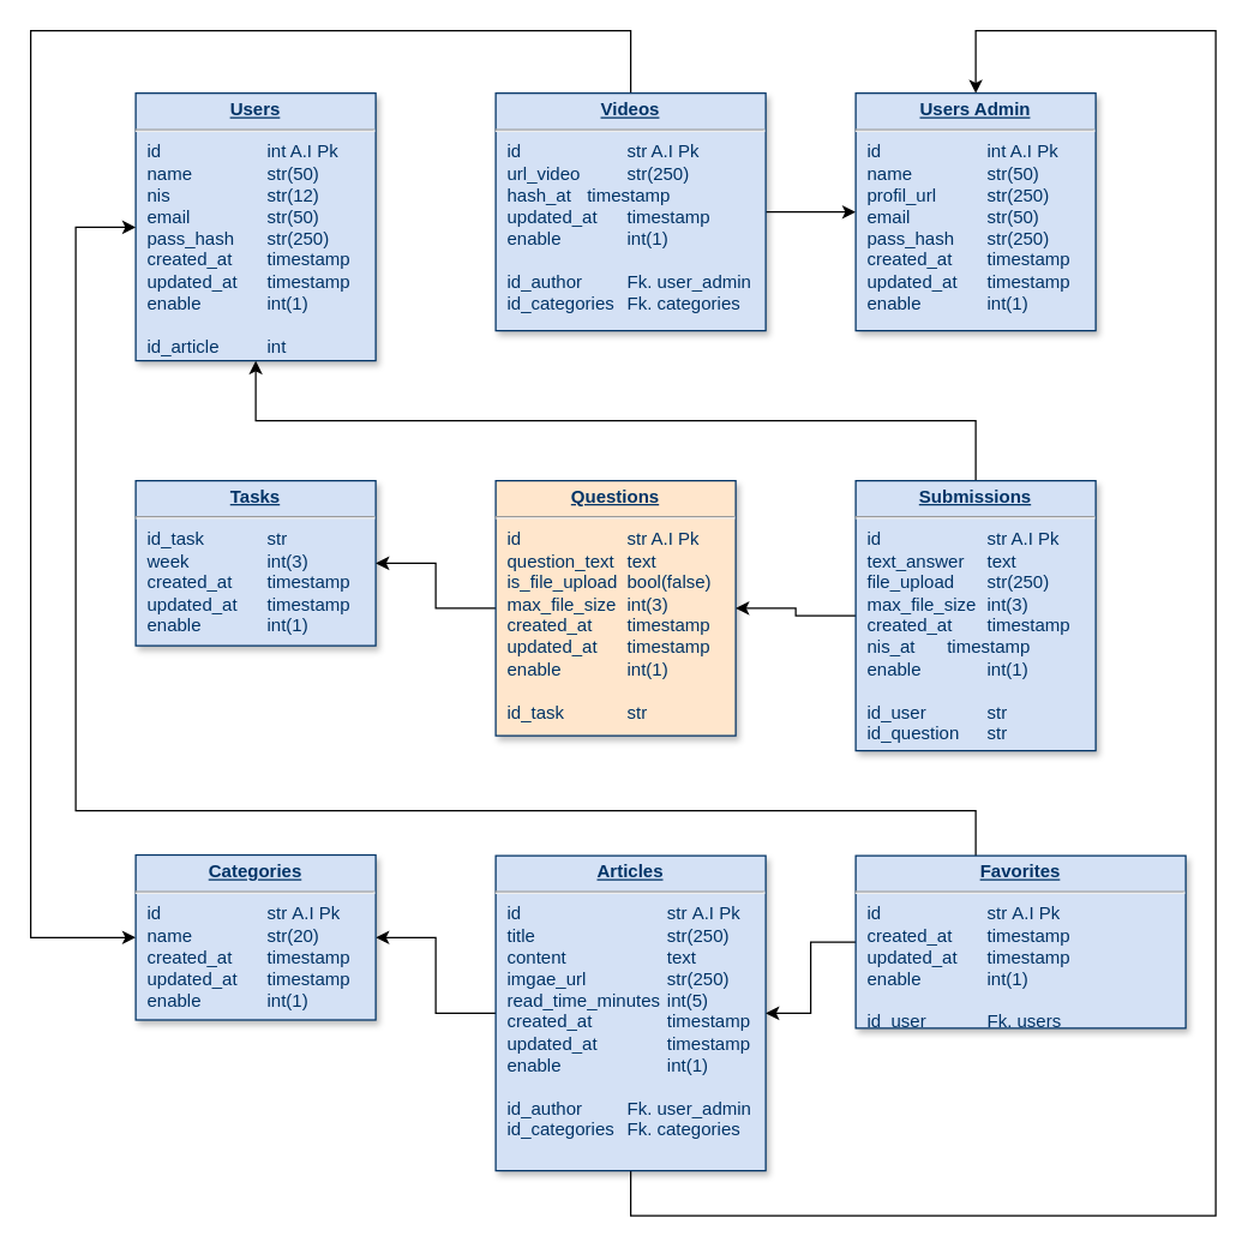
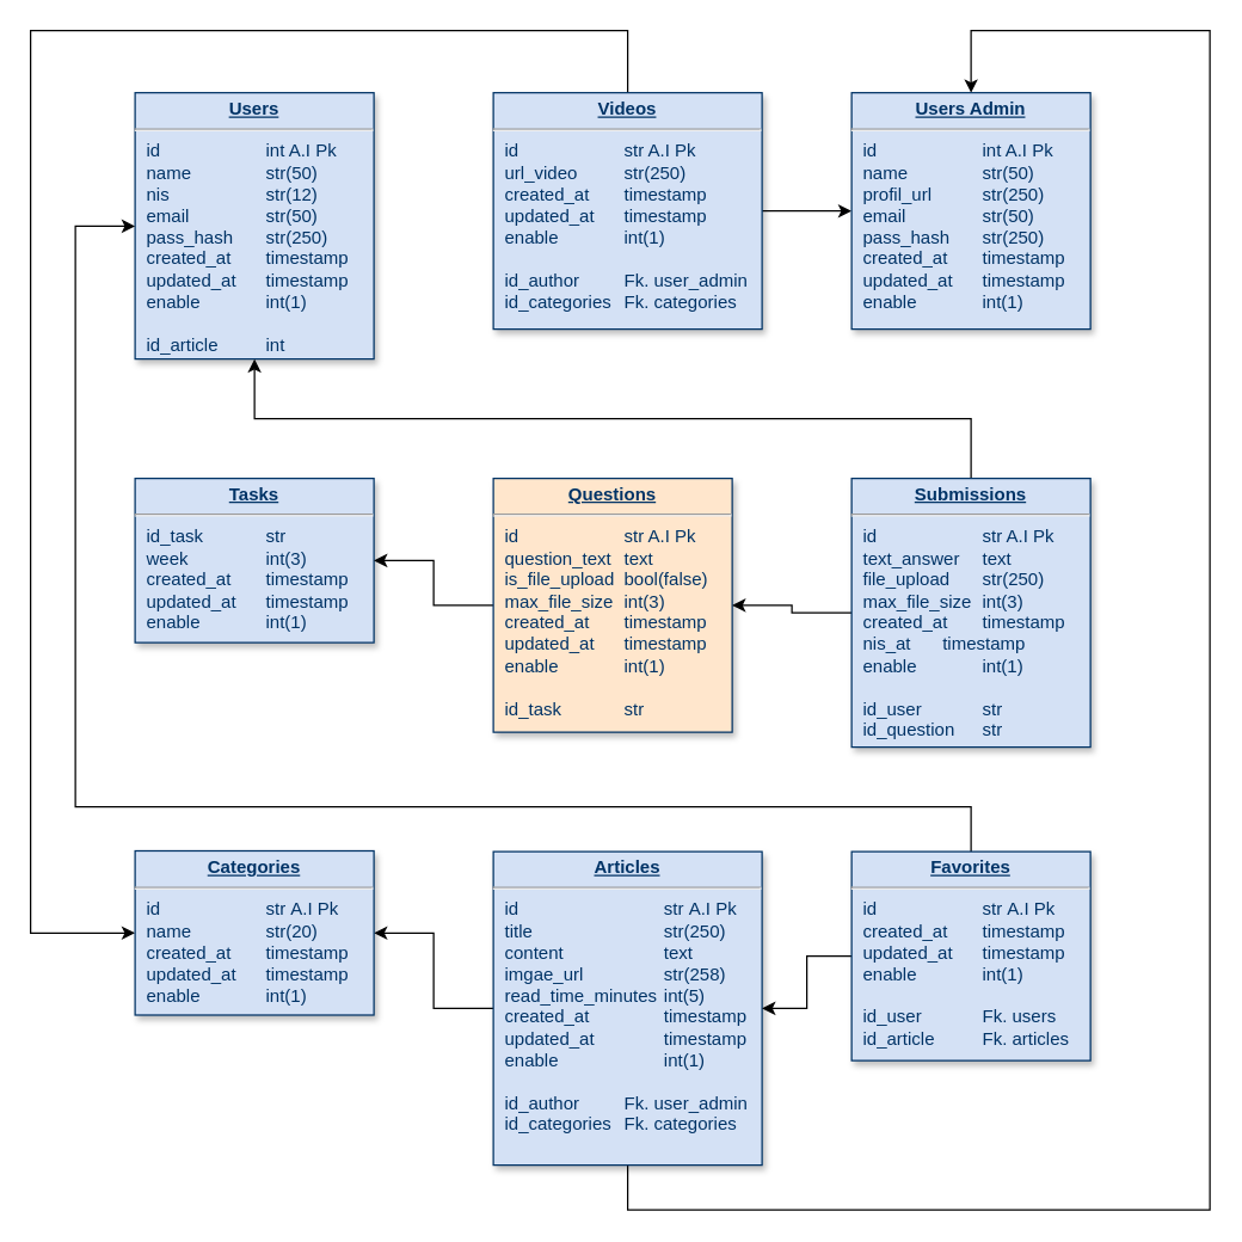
- <mxCell id="8" value="&lt;p style=&quot;margin: 0px; margin-top: 4px; text-align: center; text-decoration: underline;&quot;&gt;&lt;strong&gt;Videos&lt;/strong&gt;&lt;/p&gt;&lt;hr&gt;&lt;p style=&quot;margin: 0px; margin-left: 8px;&quot;&gt;id&lt;span style=&quot;white-space: pre;&quot;&gt;&#09;&lt;/span&gt;&lt;span style=&quot;white-space: pre;&quot;&gt;&#09;&lt;/span&gt;&lt;span style=&quot;white-space: pre;&quot;&gt;&#09;&lt;/span&gt;str A.I Pk&lt;/p&gt;&lt;p style=&quot;margin: 0px; margin-left: 8px;&quot;&gt;&lt;span style=&quot;background-color: initial;&quot;&gt;url_video&lt;/span&gt;&lt;span style=&quot;background-color: initial; white-space-collapse: preserve;&quot;&gt;&#09;&lt;/span&gt;&lt;span style=&quot;background-color: initial; white-space-collapse: preserve;&quot;&gt;&#09;&lt;/span&gt;&lt;span style=&quot;background-color: initial;&quot;&gt;str(250)&lt;/span&gt;&lt;/p&gt;&lt;p style=&quot;margin: 0px; margin-left: 8px;&quot;&gt;&lt;span style=&quot;background-color: initial;&quot;&gt;hash_at&lt;/span&gt;&lt;span style=&quot;background-color: initial; white-space-collapse: preserve;&quot;&gt;&#09;&lt;/span&gt;&lt;span style=&quot;background-color: initial;&quot;&gt;timestamp&lt;/span&gt;&lt;/p&gt;&lt;p style=&quot;margin: 0px; margin-left: 8px;&quot;&gt;updated_at&lt;span style=&quot;white-space: pre;&quot;&gt;&#09;&lt;/span&gt;&lt;span style=&quot;background-color: initial;&quot;&gt;timestamp&lt;/span&gt;&lt;/p&gt;&lt;p style=&quot;margin: 0px; margin-left: 8px;&quot;&gt;enable&lt;span style=&quot;white-space: pre;&quot;&gt;&#09;&lt;/span&gt;&lt;span style=&quot;white-space: pre;&quot;&gt;&#09;&lt;/span&gt;int(1)&lt;/p&gt;&lt;p style=&quot;margin: 0px; margin-left: 8px;&quot;&gt;&lt;br&gt;&lt;/p&gt;&lt;p style=&quot;margin: 0px; margin-left: 8px;&quot;&gt;&lt;span style=&quot;background-color: initial;&quot;&gt;id_author&lt;/span&gt;&lt;span style=&quot;background-color: initial; white-space-collapse: preserve;&quot;&gt;&#09;&lt;/span&gt;&lt;span style=&quot;background-color: initial; white-space-collapse: preserve;&quot;&gt;&#09;&lt;/span&gt;&lt;span style=&quot;background-color: initial;&quot;&gt;Fk. user_admin&lt;/span&gt;&lt;/p&gt;&lt;p style=&quot;margin: 0px 0px 0px 8px;&quot;&gt;id_categories&lt;span style=&quot;white-space-collapse: preserve;&quot;&gt;&#09;&lt;/span&gt;Fk. categories&lt;/p&gt;" style="verticalAlign=top;align=left;overflow=fill;fontSize=12;fontFamily=Helvetica;html=1;strokeColor=#003366;shadow=1;fillColor=#D4E1F5;fontColor=#003366" vertex="1" parent="1"><mxGeometry x="330" y="61.64" width="180" height="158.36" as="geometry" /></mxCell>
+ <mxCell id="8" value="&lt;p style=&quot;margin: 0px; margin-top: 4px; text-align: center; text-decoration: underline;&quot;&gt;&lt;strong&gt;Videos&lt;/strong&gt;&lt;/p&gt;&lt;hr&gt;&lt;p style=&quot;margin: 0px; margin-left: 8px;&quot;&gt;id&lt;span style=&quot;white-space: pre;&quot;&gt;&#09;&lt;/span&gt;&lt;span style=&quot;white-space: pre;&quot;&gt;&#09;&lt;/span&gt;&lt;span style=&quot;white-space: pre;&quot;&gt;&#09;&lt;/span&gt;str A.I Pk&lt;/p&gt;&lt;p style=&quot;margin: 0px; margin-left: 8px;&quot;&gt;&lt;span style=&quot;background-color: initial;&quot;&gt;url_video&lt;/span&gt;&lt;span style=&quot;background-color: initial; white-space-collapse: preserve;&quot;&gt;&#09;&lt;/span&gt;&lt;span style=&quot;background-color: initial; white-space-collapse: preserve;&quot;&gt;&#09;&lt;/span&gt;&lt;span style=&quot;background-color: initial;&quot;&gt;str(250)&lt;/span&gt;&lt;/p&gt;&lt;p style=&quot;margin: 0px; margin-left: 8px;&quot;&gt;&lt;span style=&quot;background-color: initial;&quot;&gt;created_at&lt;/span&gt;&lt;span style=&quot;background-color: initial; white-space-collapse: preserve;&quot;&gt;&#09;&lt;/span&gt;&lt;span style=&quot;background-color: initial;&quot;&gt;timestamp&lt;/span&gt;&lt;/p&gt;&lt;p style=&quot;margin: 0px; margin-left: 8px;&quot;&gt;updated_at&lt;span style=&quot;white-space: pre;&quot;&gt;&#09;&lt;/span&gt;&lt;span style=&quot;background-color: initial;&quot;&gt;timestamp&lt;/span&gt;&lt;/p&gt;&lt;p style=&quot;margin: 0px; margin-left: 8px;&quot;&gt;enable&lt;span style=&quot;white-space: pre;&quot;&gt;&#09;&lt;/span&gt;&lt;span style=&quot;white-space: pre;&quot;&gt;&#09;&lt;/span&gt;int(1)&lt;/p&gt;&lt;p style=&quot;margin: 0px; margin-left: 8px;&quot;&gt;&lt;br&gt;&lt;/p&gt;&lt;p style=&quot;margin: 0px; margin-left: 8px;&quot;&gt;&lt;span style=&quot;background-color: initial;&quot;&gt;id_author&lt;/span&gt;&lt;span style=&quot;background-color: initial; white-space-collapse: preserve;&quot;&gt;&#09;&lt;/span&gt;&lt;span style=&quot;background-color: initial; white-space-collapse: preserve;&quot;&gt;&#09;&lt;/span&gt;&lt;span style=&quot;background-color: initial;&quot;&gt;Fk. user_admin&lt;/span&gt;&lt;/p&gt;&lt;p style=&quot;margin: 0px 0px 0px 8px;&quot;&gt;id_categories&lt;span style=&quot;white-space-collapse: preserve;&quot;&gt;&#09;&lt;/span&gt;Fk. categories&lt;/p&gt;" style="verticalAlign=top;align=left;overflow=fill;fontSize=12;fontFamily=Helvetica;html=1;strokeColor=#003366;shadow=1;fillColor=#D4E1F5;fontColor=#003366" vertex="1" parent="1"><mxGeometry x="330" y="61.64" width="180" height="158.36" as="geometry" /></mxCell>
- <mxCell id="19" value="&lt;p style=&quot;margin: 0px; margin-top: 4px; text-align: center; text-decoration: underline;&quot;&gt;&lt;strong&gt;Favorites&lt;/strong&gt;&lt;/p&gt;&lt;hr&gt;&lt;p style=&quot;margin: 0px; margin-left: 8px;&quot;&gt;id&lt;span style=&quot;white-space: pre;&quot;&gt;&#09;&lt;/span&gt;&lt;span style=&quot;white-space: pre;&quot;&gt;&#09;&lt;/span&gt;&lt;span style=&quot;white-space: pre;&quot;&gt;&#09;&lt;/span&gt;str&amp;nbsp;A.I Pk&lt;/p&gt;&lt;p style=&quot;margin: 0px; margin-left: 8px;&quot;&gt;&lt;span style=&quot;background-color: initial;&quot;&gt;created_at&lt;/span&gt;&lt;span style=&quot;background-color: initial; white-space-collapse: preserve;&quot;&gt;&#09;&lt;/span&gt;&lt;span style=&quot;background-color: initial;&quot;&gt;timestamp&lt;/span&gt;&lt;/p&gt;&lt;p style=&quot;margin: 0px; margin-left: 8px;&quot;&gt;updated_at&lt;span style=&quot;white-space: pre;&quot;&gt;&#09;&lt;/span&gt;&lt;span style=&quot;background-color: initial;&quot;&gt;timestamp&lt;/span&gt;&lt;/p&gt;&lt;p style=&quot;margin: 0px; margin-left: 8px;&quot;&gt;enable&lt;span style=&quot;white-space: pre;&quot;&gt;&#09;&lt;/span&gt;&lt;span style=&quot;white-space: pre;&quot;&gt;&#09;&lt;/span&gt;int(1)&lt;/p&gt;&lt;p style=&quot;margin: 0px; margin-left: 8px;&quot;&gt;&lt;br&gt;&lt;/p&gt;&lt;p style=&quot;margin: 0px; margin-left: 8px;&quot;&gt;id_user&lt;span style=&quot;white-space: pre;&quot;&gt;&#09;&lt;/span&gt;&lt;span style=&quot;white-space: pre;&quot;&gt;&#09;&lt;/span&gt;Fk. users&lt;/p&gt;&lt;p style=&quot;margin: 0px; margin-left: 8px;&quot;&gt;id_article&lt;span style=&quot;white-space: pre;&quot;&gt;&#09;&lt;span style=&quot;white-space: pre;&quot;&gt;&#09;&lt;/span&gt;&lt;/span&gt;Fk. articles&lt;/p&gt;" style="verticalAlign=top;align=left;overflow=fill;fontSize=12;fontFamily=Helvetica;html=1;strokeColor=#003366;shadow=1;fillColor=#D4E1F5;fontColor=#003366" vertex="1" parent="1"><mxGeometry x="570" y="570" width="220" height="115" as="geometry" /></mxCell>
+ <mxCell id="19" value="&lt;p style=&quot;margin: 0px; margin-top: 4px; text-align: center; text-decoration: underline;&quot;&gt;&lt;strong&gt;Favorites&lt;/strong&gt;&lt;/p&gt;&lt;hr&gt;&lt;p style=&quot;margin: 0px; margin-left: 8px;&quot;&gt;id&lt;span style=&quot;white-space: pre;&quot;&gt;&#09;&lt;/span&gt;&lt;span style=&quot;white-space: pre;&quot;&gt;&#09;&lt;/span&gt;&lt;span style=&quot;white-space: pre;&quot;&gt;&#09;&lt;/span&gt;str&amp;nbsp;A.I Pk&lt;/p&gt;&lt;p style=&quot;margin: 0px; margin-left: 8px;&quot;&gt;&lt;span style=&quot;background-color: initial;&quot;&gt;created_at&lt;/span&gt;&lt;span style=&quot;background-color: initial; white-space-collapse: preserve;&quot;&gt;&#09;&lt;/span&gt;&lt;span style=&quot;background-color: initial;&quot;&gt;timestamp&lt;/span&gt;&lt;/p&gt;&lt;p style=&quot;margin: 0px; margin-left: 8px;&quot;&gt;updated_at&lt;span style=&quot;white-space: pre;&quot;&gt;&#09;&lt;/span&gt;&lt;span style=&quot;background-color: initial;&quot;&gt;timestamp&lt;/span&gt;&lt;/p&gt;&lt;p style=&quot;margin: 0px; margin-left: 8px;&quot;&gt;enable&lt;span style=&quot;white-space: pre;&quot;&gt;&#09;&lt;/span&gt;&lt;span style=&quot;white-space: pre;&quot;&gt;&#09;&lt;/span&gt;int(1)&lt;/p&gt;&lt;p style=&quot;margin: 0px; margin-left: 8px;&quot;&gt;&lt;br&gt;&lt;/p&gt;&lt;p style=&quot;margin: 0px; margin-left: 8px;&quot;&gt;id_user&lt;span style=&quot;white-space: pre;&quot;&gt;&#09;&lt;/span&gt;&lt;span style=&quot;white-space: pre;&quot;&gt;&#09;&lt;/span&gt;Fk. users&lt;/p&gt;&lt;p style=&quot;margin: 0px; margin-left: 8px;&quot;&gt;id_article&lt;span style=&quot;white-space: pre;&quot;&gt;&#09;&lt;span style=&quot;white-space: pre;&quot;&gt;&#09;&lt;/span&gt;&lt;/span&gt;Fk. articles&lt;/p&gt;" style="verticalAlign=top;align=left;overflow=fill;fontSize=12;fontFamily=Helvetica;html=1;strokeColor=#003366;shadow=1;fillColor=#D4E1F5;fontColor=#003366" vertex="1" parent="1"><mxGeometry x="570" y="570" width="160" height="140" as="geometry" /></mxCell>
- <mxCell id="4" value="&lt;p style=&quot;margin: 0px; margin-top: 4px; text-align: center; text-decoration: underline;&quot;&gt;&lt;strong&gt;Articles&lt;/strong&gt;&lt;/p&gt;&lt;hr&gt;&lt;p style=&quot;margin: 0px; margin-left: 8px;&quot;&gt;id&lt;span style=&quot;white-space: pre;&quot;&gt;&#09;&lt;/span&gt;&lt;span style=&quot;white-space: pre;&quot;&gt;&#09;&lt;/span&gt;&lt;span style=&quot;white-space: pre;&quot;&gt;&#09;&lt;span style=&quot;white-space: pre;&quot;&gt;&#09;&lt;/span&gt;&lt;/span&gt;str&amp;nbsp;A.I Pk&lt;/p&gt;&lt;p style=&quot;margin: 0px; margin-left: 8px;&quot;&gt;title&lt;span style=&quot;white-space: pre;&quot;&gt;&#09;&lt;/span&gt;&lt;span style=&quot;white-space: pre;&quot;&gt;&#09;&lt;/span&gt;&lt;span style=&quot;white-space: pre;&quot;&gt;&#09;&lt;span style=&quot;white-space: pre;&quot;&gt;&#09;&lt;/span&gt;&lt;/span&gt;str(250)&lt;/p&gt;&lt;p style=&quot;margin: 0px; margin-left: 8px;&quot;&gt;content&lt;span style=&quot;white-space: pre;&quot;&gt;&#09;&lt;/span&gt;&lt;span style=&quot;white-space: pre;&quot;&gt;&#09;&lt;span style=&quot;white-space: pre;&quot;&gt;&#09;&lt;/span&gt;&lt;/span&gt;text&lt;/p&gt;&lt;p style=&quot;margin: 0px; margin-left: 8px;&quot;&gt;imgae_url&lt;span style=&quot;white-space: pre;&quot;&gt;&#09;&lt;span style=&quot;white-space: pre;&quot;&gt;&#09;&lt;/span&gt;&lt;/span&gt;str(250)&lt;/p&gt;&lt;p style=&quot;margin: 0px; margin-left: 8px;&quot;&gt;read_time_minutes&lt;span style=&quot;white-space: pre;&quot;&gt;&#09;&lt;/span&gt;int(5)&lt;/p&gt;&lt;p style=&quot;margin: 0px; margin-left: 8px;&quot;&gt;created_at&lt;span style=&quot;white-space: pre;&quot;&gt;&#09;&lt;span style=&quot;white-space: pre;&quot;&gt;&#09;&lt;/span&gt;&lt;/span&gt;timestamp&lt;/p&gt;&lt;p style=&quot;margin: 0px; margin-left: 8px;&quot;&gt;updated_at&lt;span style=&quot;white-space: pre;&quot;&gt;&#09;&lt;span style=&quot;white-space: pre;&quot;&gt;&#09;&lt;/span&gt;&lt;/span&gt;&lt;span style=&quot;background-color: initial;&quot;&gt;timestamp&lt;/span&gt;&lt;/p&gt;&lt;p style=&quot;margin: 0px; margin-left: 8px;&quot;&gt;enable&lt;span style=&quot;white-space: pre;&quot;&gt;&#09;&lt;/span&gt;&lt;span style=&quot;white-space: pre;&quot;&gt;&#09;&lt;span style=&quot;white-space: pre;&quot;&gt;&#09;&lt;/span&gt;&lt;/span&gt;int(1)&lt;/p&gt;&lt;p style=&quot;margin: 0px; margin-left: 8px;&quot;&gt;&lt;br&gt;&lt;/p&gt;&lt;p style=&quot;margin: 0px; margin-left: 8px;&quot;&gt;id_author&lt;span style=&quot;white-space: pre;&quot;&gt;&#09;&lt;/span&gt;&lt;span style=&quot;white-space: pre;&quot;&gt;&#09;&lt;/span&gt;Fk. user_admin&lt;/p&gt;&lt;p style=&quot;margin: 0px; margin-left: 8px;&quot;&gt;id_categories&lt;span style=&quot;white-space: pre;&quot;&gt;&#09;&lt;/span&gt;Fk. categories&lt;/p&gt;" style="verticalAlign=top;align=left;overflow=fill;fontSize=12;fontFamily=Helvetica;html=1;strokeColor=#003366;shadow=1;fillColor=#D4E1F5;fontColor=#003366" parent="1" vertex="1"><mxGeometry x="330" y="570" width="180" height="210" as="geometry" /></mxCell>
+ <mxCell id="4" value="&lt;p style=&quot;margin: 0px; margin-top: 4px; text-align: center; text-decoration: underline;&quot;&gt;&lt;strong&gt;Articles&lt;/strong&gt;&lt;/p&gt;&lt;hr&gt;&lt;p style=&quot;margin: 0px; margin-left: 8px;&quot;&gt;id&lt;span style=&quot;white-space: pre;&quot;&gt;&#09;&lt;/span&gt;&lt;span style=&quot;white-space: pre;&quot;&gt;&#09;&lt;/span&gt;&lt;span style=&quot;white-space: pre;&quot;&gt;&#09;&lt;span style=&quot;white-space: pre;&quot;&gt;&#09;&lt;/span&gt;&lt;/span&gt;str&amp;nbsp;A.I Pk&lt;/p&gt;&lt;p style=&quot;margin: 0px; margin-left: 8px;&quot;&gt;title&lt;span style=&quot;white-space: pre;&quot;&gt;&#09;&lt;/span&gt;&lt;span style=&quot;white-space: pre;&quot;&gt;&#09;&lt;/span&gt;&lt;span style=&quot;white-space: pre;&quot;&gt;&#09;&lt;span style=&quot;white-space: pre;&quot;&gt;&#09;&lt;/span&gt;&lt;/span&gt;str(250)&lt;/p&gt;&lt;p style=&quot;margin: 0px; margin-left: 8px;&quot;&gt;content&lt;span style=&quot;white-space: pre;&quot;&gt;&#09;&lt;/span&gt;&lt;span style=&quot;white-space: pre;&quot;&gt;&#09;&lt;span style=&quot;white-space: pre;&quot;&gt;&#09;&lt;/span&gt;&lt;/span&gt;text&lt;/p&gt;&lt;p style=&quot;margin: 0px; margin-left: 8px;&quot;&gt;imgae_url&lt;span style=&quot;white-space: pre;&quot;&gt;&#09;&lt;span style=&quot;white-space: pre;&quot;&gt;&#09;&lt;/span&gt;&lt;/span&gt;str(258)&lt;/p&gt;&lt;p style=&quot;margin: 0px; margin-left: 8px;&quot;&gt;read_time_minutes&lt;span style=&quot;white-space: pre;&quot;&gt;&#09;&lt;/span&gt;int(5)&lt;/p&gt;&lt;p style=&quot;margin: 0px; margin-left: 8px;&quot;&gt;created_at&lt;span style=&quot;white-space: pre;&quot;&gt;&#09;&lt;span style=&quot;white-space: pre;&quot;&gt;&#09;&lt;/span&gt;&lt;/span&gt;timestamp&lt;/p&gt;&lt;p style=&quot;margin: 0px; margin-left: 8px;&quot;&gt;updated_at&lt;span style=&quot;white-space: pre;&quot;&gt;&#09;&lt;span style=&quot;white-space: pre;&quot;&gt;&#09;&lt;/span&gt;&lt;/span&gt;&lt;span style=&quot;background-color: initial;&quot;&gt;timestamp&lt;/span&gt;&lt;/p&gt;&lt;p style=&quot;margin: 0px; margin-left: 8px;&quot;&gt;enable&lt;span style=&quot;white-space: pre;&quot;&gt;&#09;&lt;/span&gt;&lt;span style=&quot;white-space: pre;&quot;&gt;&#09;&lt;span style=&quot;white-space: pre;&quot;&gt;&#09;&lt;/span&gt;&lt;/span&gt;int(1)&lt;/p&gt;&lt;p style=&quot;margin: 0px; margin-left: 8px;&quot;&gt;&lt;br&gt;&lt;/p&gt;&lt;p style=&quot;margin: 0px; margin-left: 8px;&quot;&gt;id_author&lt;span style=&quot;white-space: pre;&quot;&gt;&#09;&lt;/span&gt;&lt;span style=&quot;white-space: pre;&quot;&gt;&#09;&lt;/span&gt;Fk. user_admin&lt;/p&gt;&lt;p style=&quot;margin: 0px; margin-left: 8px;&quot;&gt;id_categories&lt;span style=&quot;white-space: pre;&quot;&gt;&#09;&lt;/span&gt;Fk. categories&lt;/p&gt;" style="verticalAlign=top;align=left;overflow=fill;fontSize=12;fontFamily=Helvetica;html=1;strokeColor=#003366;shadow=1;fillColor=#D4E1F5;fontColor=#003366" parent="1" vertex="1"><mxGeometry x="330" y="570" width="180" height="210" as="geometry" /></mxCell>
